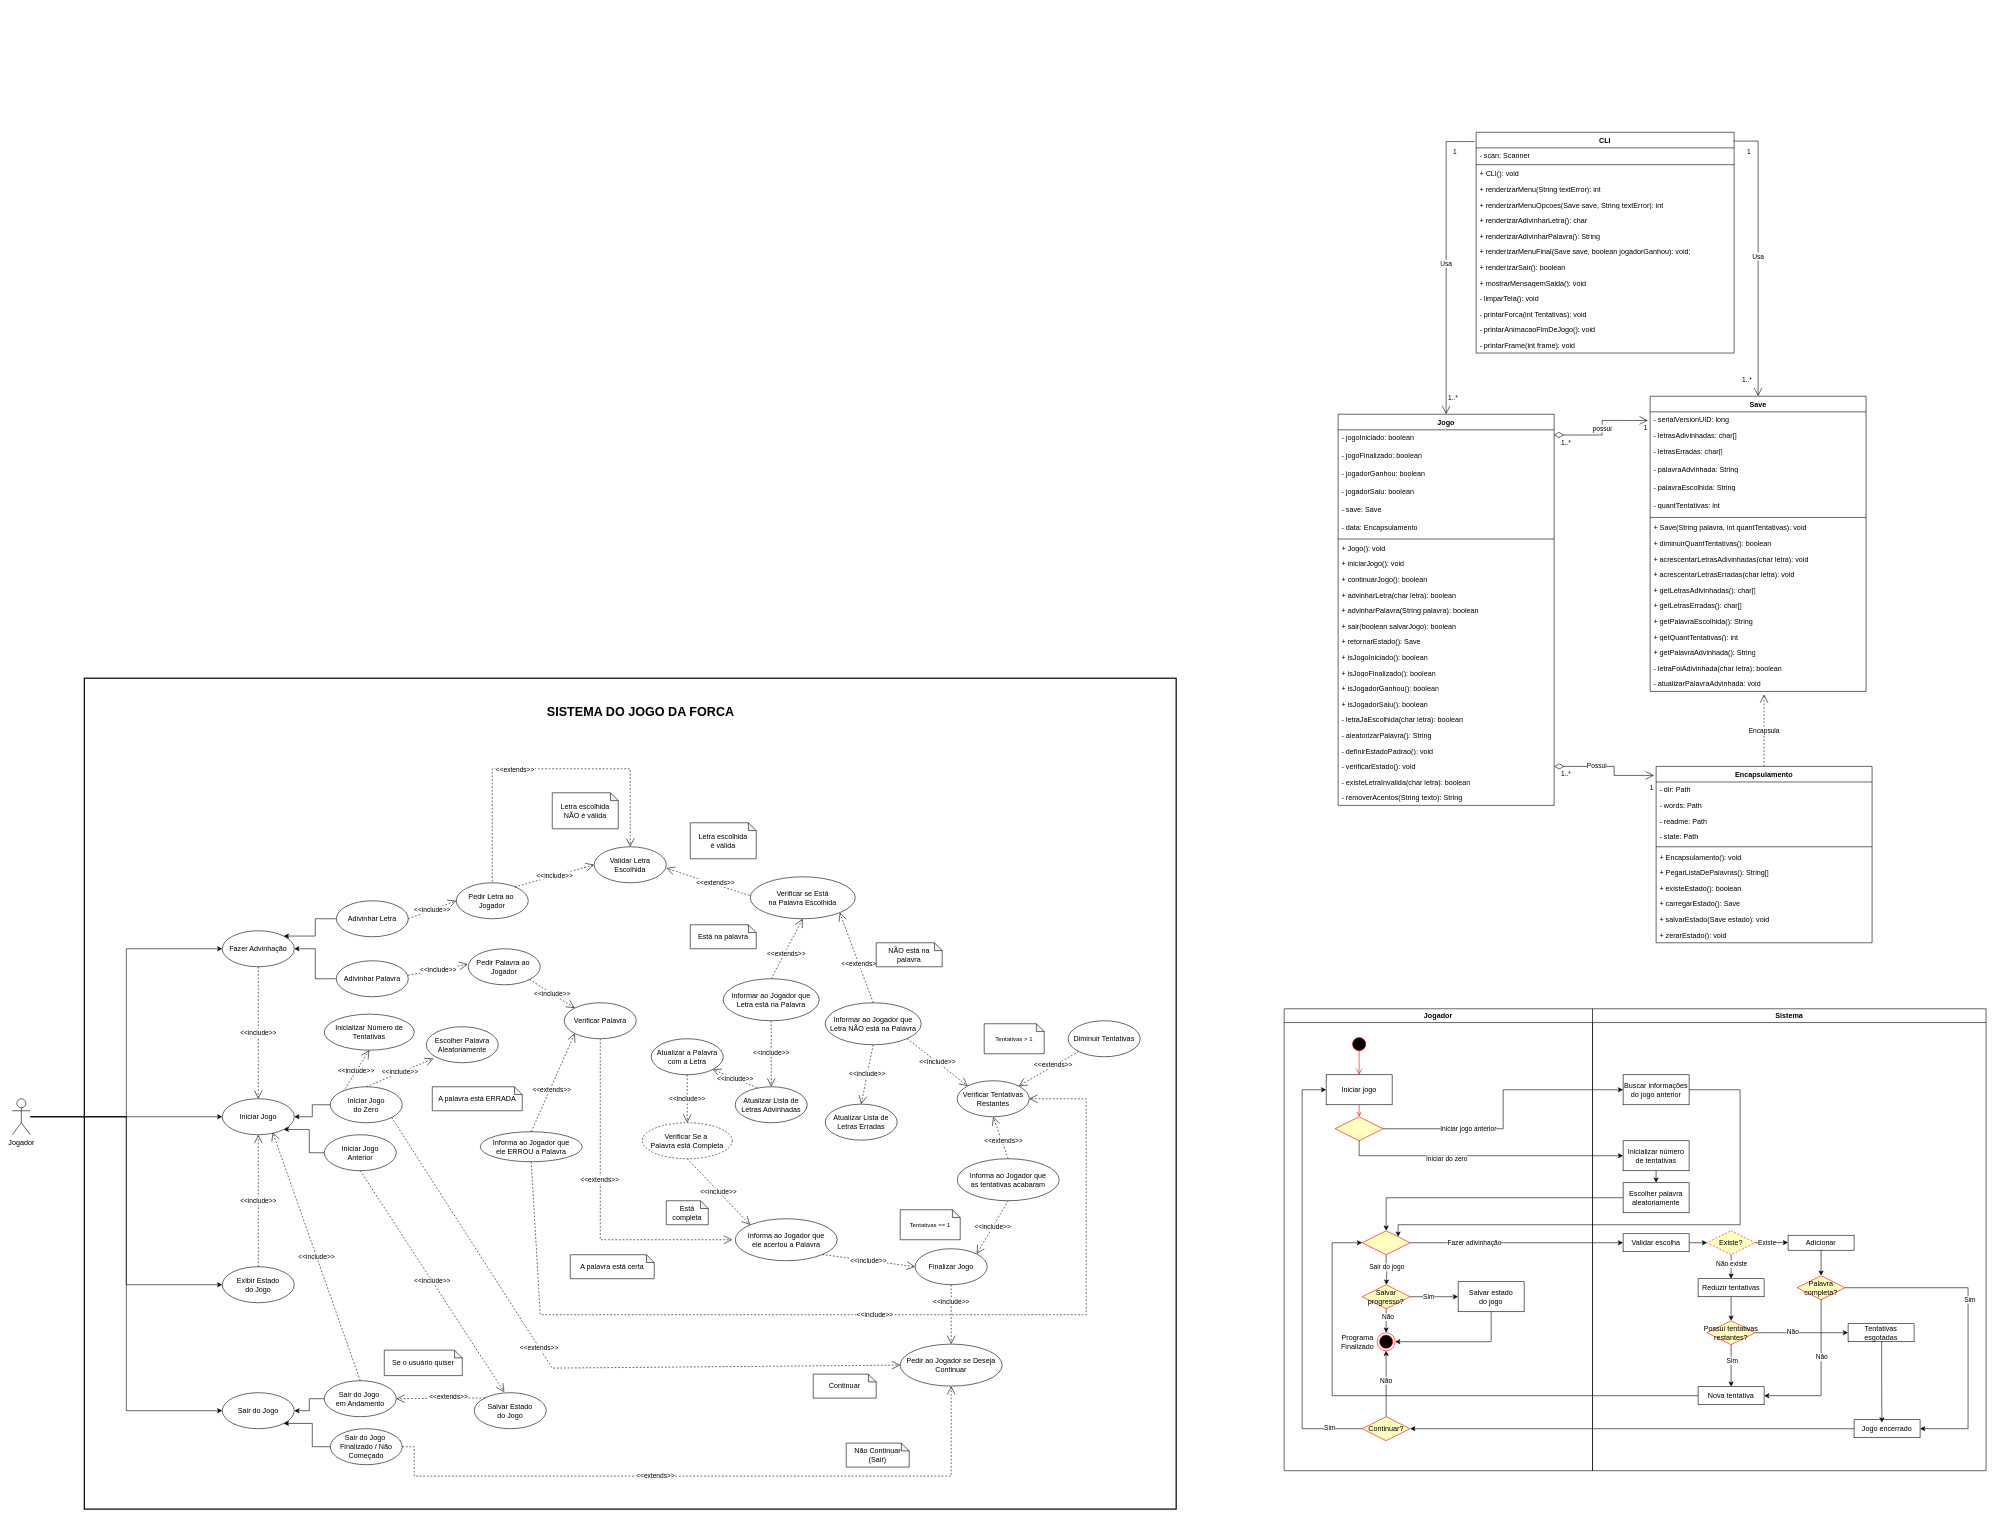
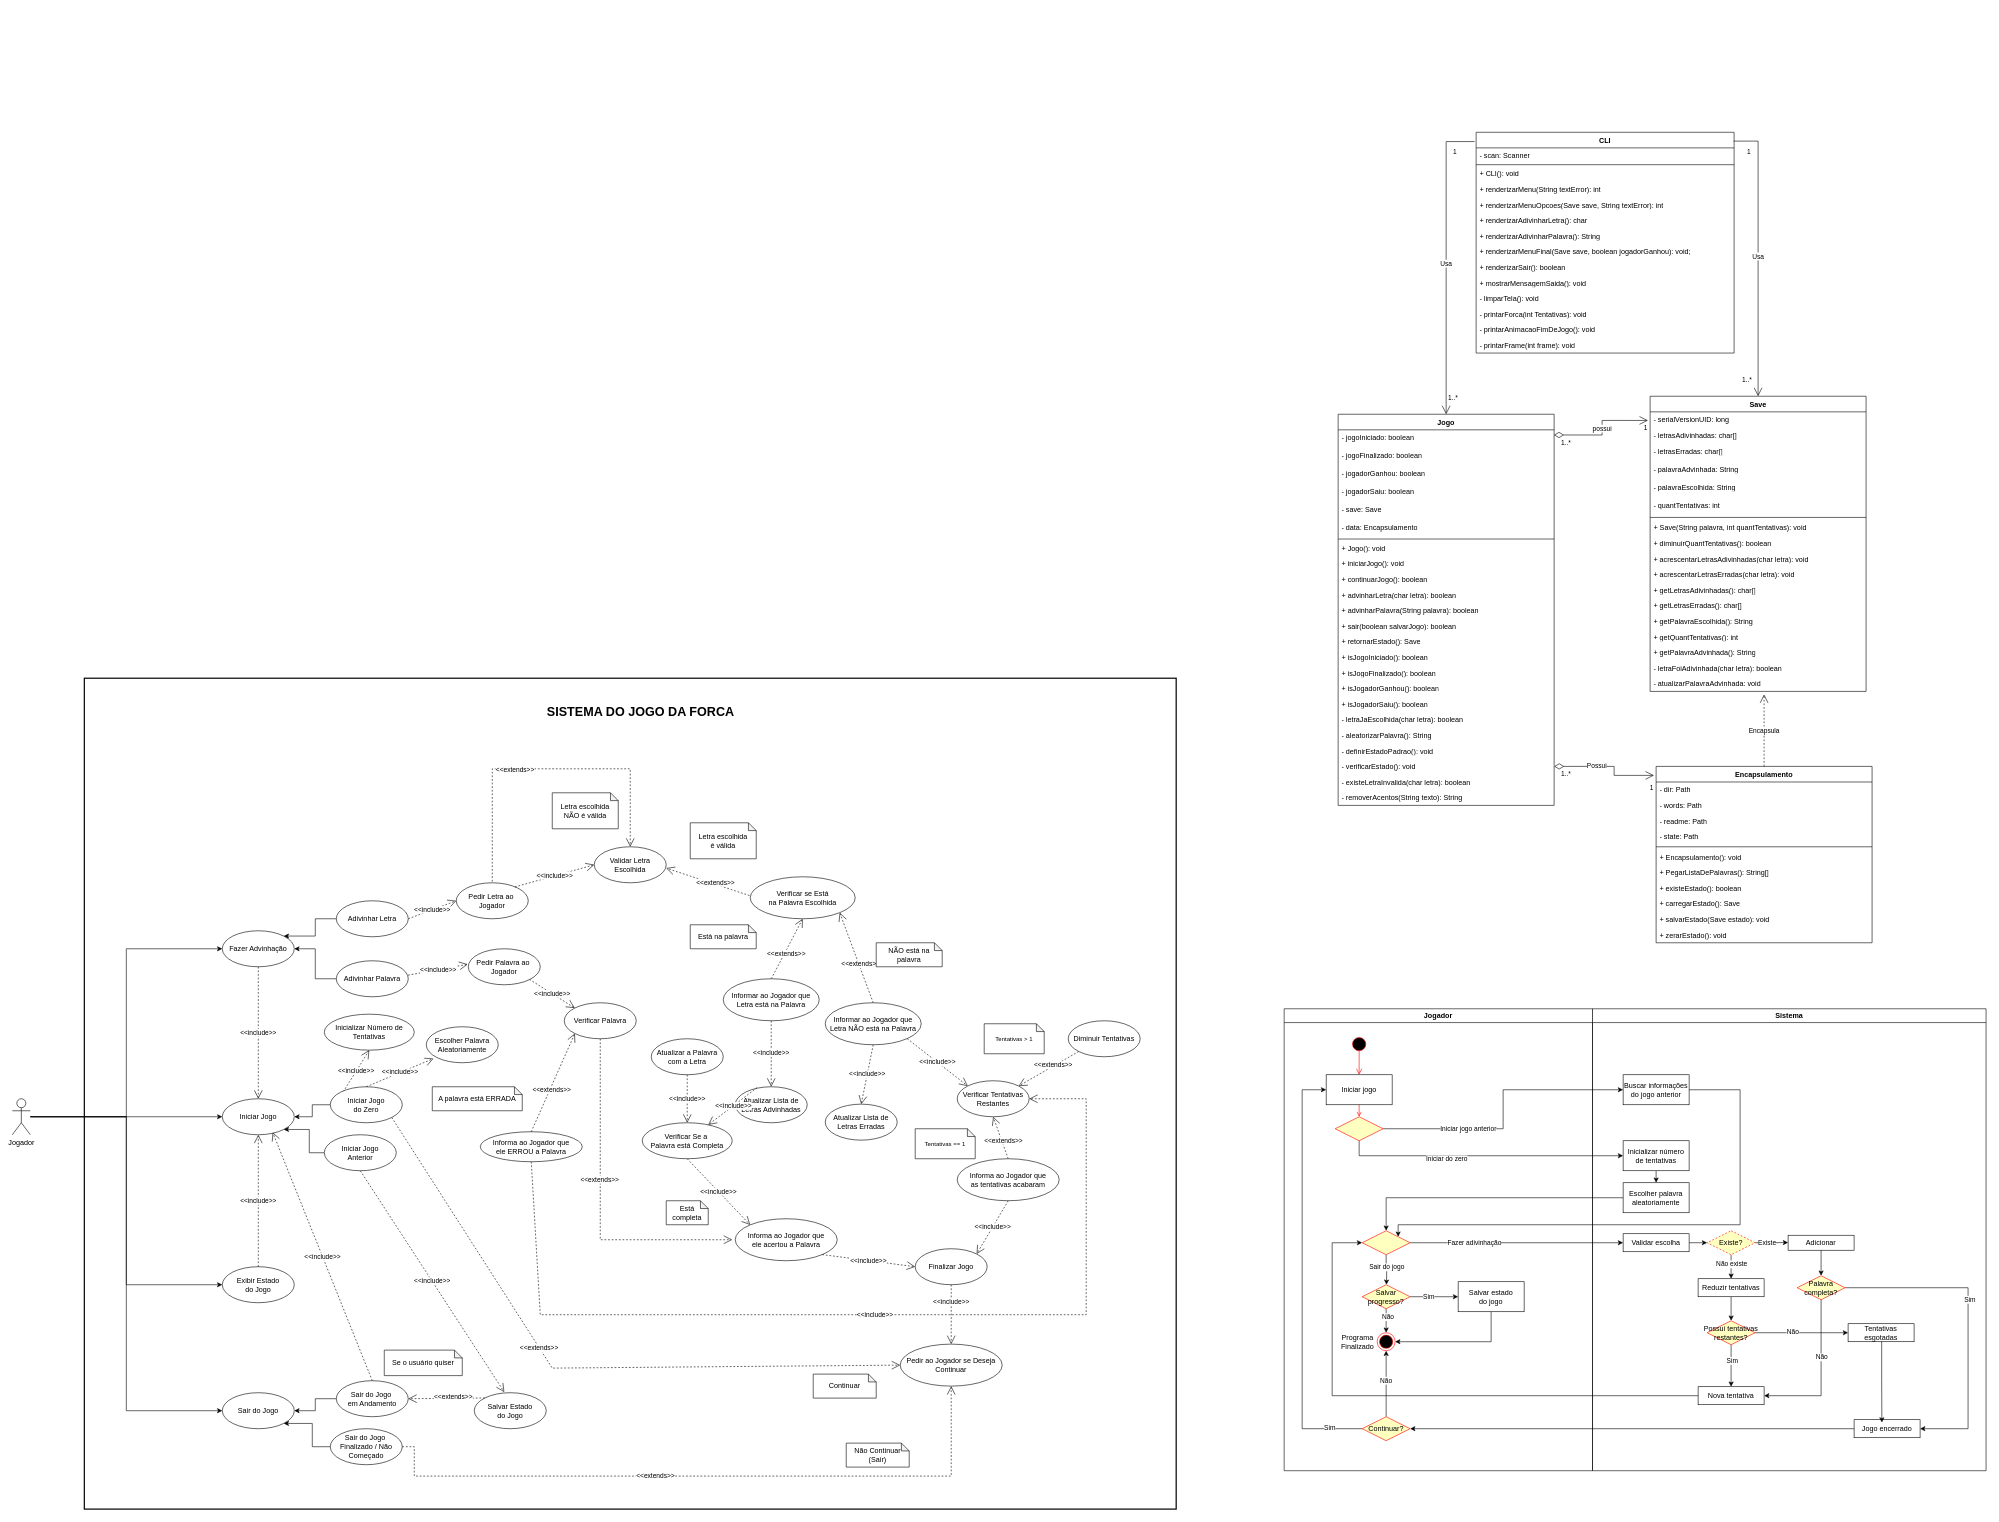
- <mxCell id="133" value="&amp;lt;&amp;lt;include&amp;gt;&amp;gt;" style="endArrow=open;endSize=12;dashed=1;html=1;rounded=0;exitX=0.304;exitY=0.024;exitDx=0;exitDy=0;entryX=1;entryY=1;entryDx=0;entryDy=0;exitPerimeter=0;" parent="1" source="47" target="34" edge="1"><mxGeometry x="-0.014" width="160" relative="1" as="geometry"><mxPoint x="1280" y="1956" as="sourcePoint" /><mxPoint x="1315" y="1877.5" as="targetPoint" /><mxPoint as="offset" /></mxGeometry></mxCell>
+ <mxCell id="133" value="&amp;lt;&amp;lt;include&amp;gt;&amp;gt;" style="endArrow=open;endSize=12;dashed=1;html=1;rounded=0;exitX=0.304;exitY=0.024;exitDx=0;exitDy=0;exitPerimeter=0;" parent="1" source="47" target="54" edge="1"><mxGeometry x="-0.014" width="160" relative="1" as="geometry"><mxPoint x="1280" y="1956" as="sourcePoint" /><mxPoint x="1315" y="1877.5" as="targetPoint" /><mxPoint as="offset" /></mxGeometry></mxCell>
- <mxCell id="54" value="&lt;div&gt;Verificar Se a&amp;nbsp;&lt;/div&gt;&lt;div&gt;Palavra está Completa&lt;/div&gt;" style="ellipse;whiteSpace=wrap;html=1;dashed=1;" parent="1" vertex="1"><mxGeometry x="1070" y="1871" width="150" height="60" as="geometry" /></mxCell>
+ <mxCell id="54" value="&lt;div&gt;Verificar Se a&amp;nbsp;&lt;/div&gt;&lt;div&gt;Palavra está Completa&lt;/div&gt;" style="ellipse;whiteSpace=wrap;html=1;" parent="1" vertex="1"><mxGeometry x="1070" y="1871" width="150" height="60" as="geometry" /></mxCell>
- <mxCell id="43" value="&lt;font style=&quot;font-size: 10px;&quot;&gt;Tentativas == 1&lt;/font&gt;" style="shape=note;whiteSpace=wrap;html=1;backgroundOutline=1;darkOpacity=0.05;size=13;" parent="1" vertex="1"><mxGeometry x="1500" y="2016" width="100" height="50" as="geometry" /></mxCell>
+ <mxCell id="43" value="&lt;font style=&quot;font-size: 10px;&quot;&gt;Tentativas == 1&lt;/font&gt;" style="shape=note;whiteSpace=wrap;html=1;backgroundOutline=1;darkOpacity=0.05;size=13;" parent="1" vertex="1"><mxGeometry x="1525" y="1881" width="100" height="50" as="geometry" /></mxCell>
- <mxCell id="70" value="A palavra está certa" style="shape=note;whiteSpace=wrap;html=1;backgroundOutline=1;darkOpacity=0.05;size=13;" parent="1" vertex="1"><mxGeometry x="950" y="2091" width="140" height="40" as="geometry" /></mxCell>
- <mxCell id="21" value="&lt;div&gt;Sair do Jogo&amp;nbsp;&lt;/div&gt;&lt;div&gt;em Andamento&lt;/div&gt;" style="ellipse;whiteSpace=wrap;html=1;" parent="1" vertex="1"><mxGeometry x="540" y="2301" width="120" height="60" as="geometry" /></mxCell>
+ <mxCell id="21" value="&lt;div&gt;Sair do Jogo&amp;nbsp;&lt;/div&gt;&lt;div&gt;em Andamento&lt;/div&gt;" style="ellipse;whiteSpace=wrap;html=1;" parent="1" vertex="1"><mxGeometry x="560" y="2301" width="120" height="60" as="geometry" /></mxCell>
